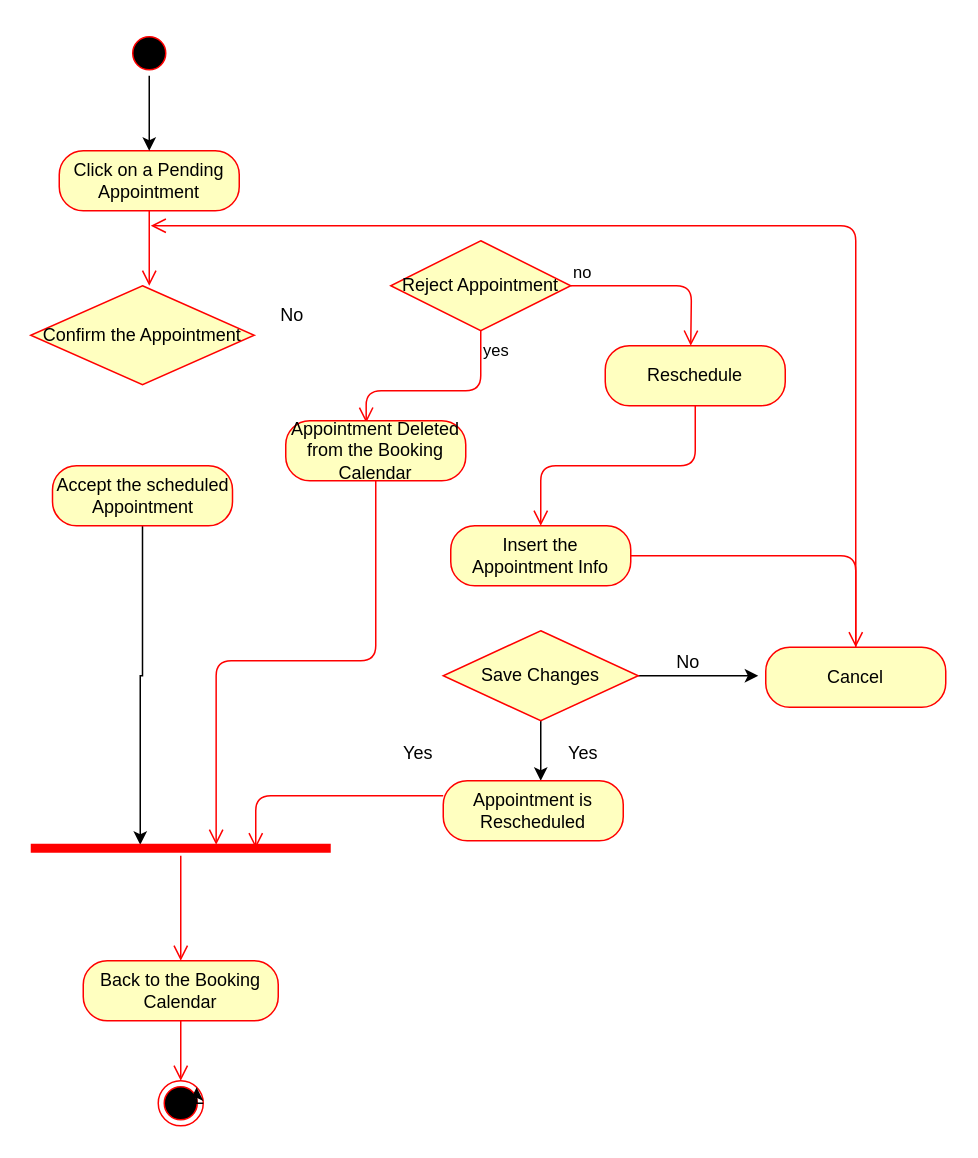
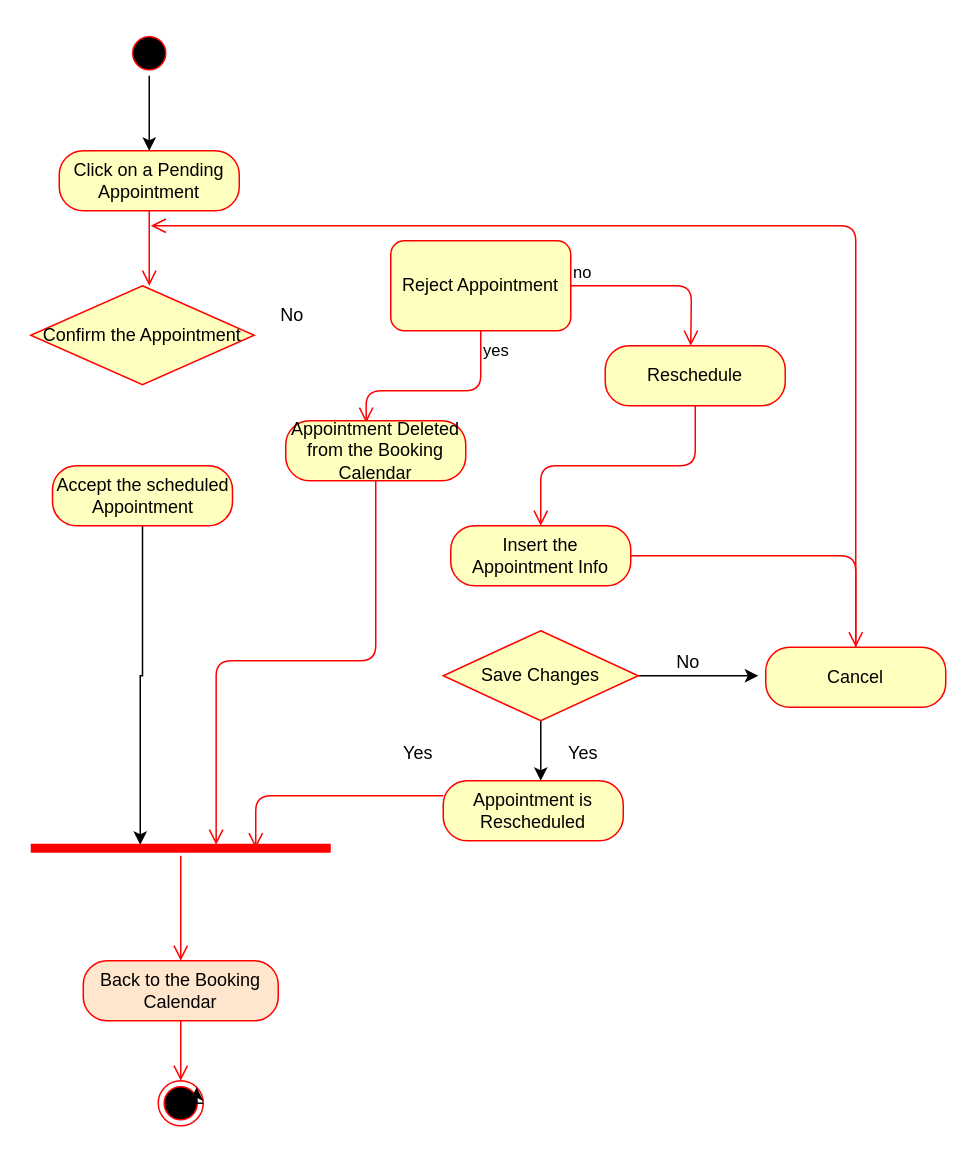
- <mxCell id="31" value="Reject Appointment" style="rhombus;whiteSpace=wrap;html=1;fillColor=#ffffc0;strokeColor=#ff0000;" parent="1" vertex="1"><mxGeometry x="260" y="160" width="120" height="60" as="geometry" /></mxCell>
+ <mxCell id="31" value="Reject Appointment" style="whiteSpace=wrap;html=1;fillColor=#ffffc0;strokeColor=#ff0000;rounded=1;" parent="1" vertex="1"><mxGeometry x="260" y="160" width="120" height="60" as="geometry" /></mxCell>
- <mxCell id="12" value="Back to the Booking Calendar" style="rounded=1;whiteSpace=wrap;html=1;arcSize=40;fontColor=#000000;fillColor=#ffffc0;strokeColor=#ff0000;" parent="1" vertex="1"><mxGeometry x="55" y="640" width="130" height="40" as="geometry" /></mxCell>
+ <mxCell id="12" value="Back to the Booking Calendar" style="rounded=1;whiteSpace=wrap;html=1;arcSize=40;fontColor=#000000;fillColor=#ffe6cc;strokeColor=#ff0000;" parent="1" vertex="1"><mxGeometry x="55" y="640" width="130" height="40" as="geometry" /></mxCell>
